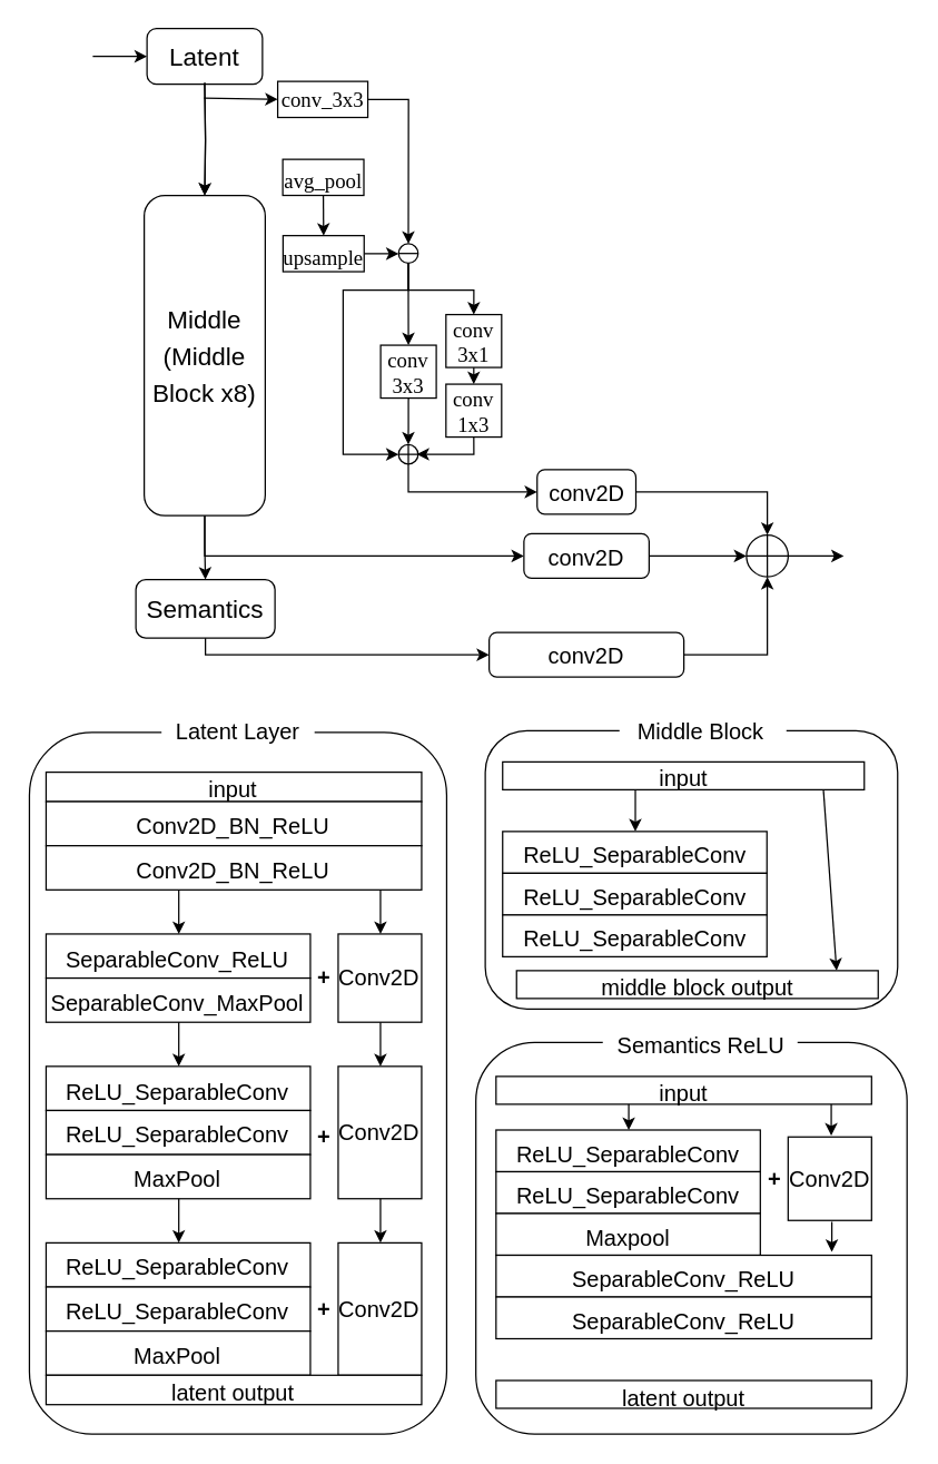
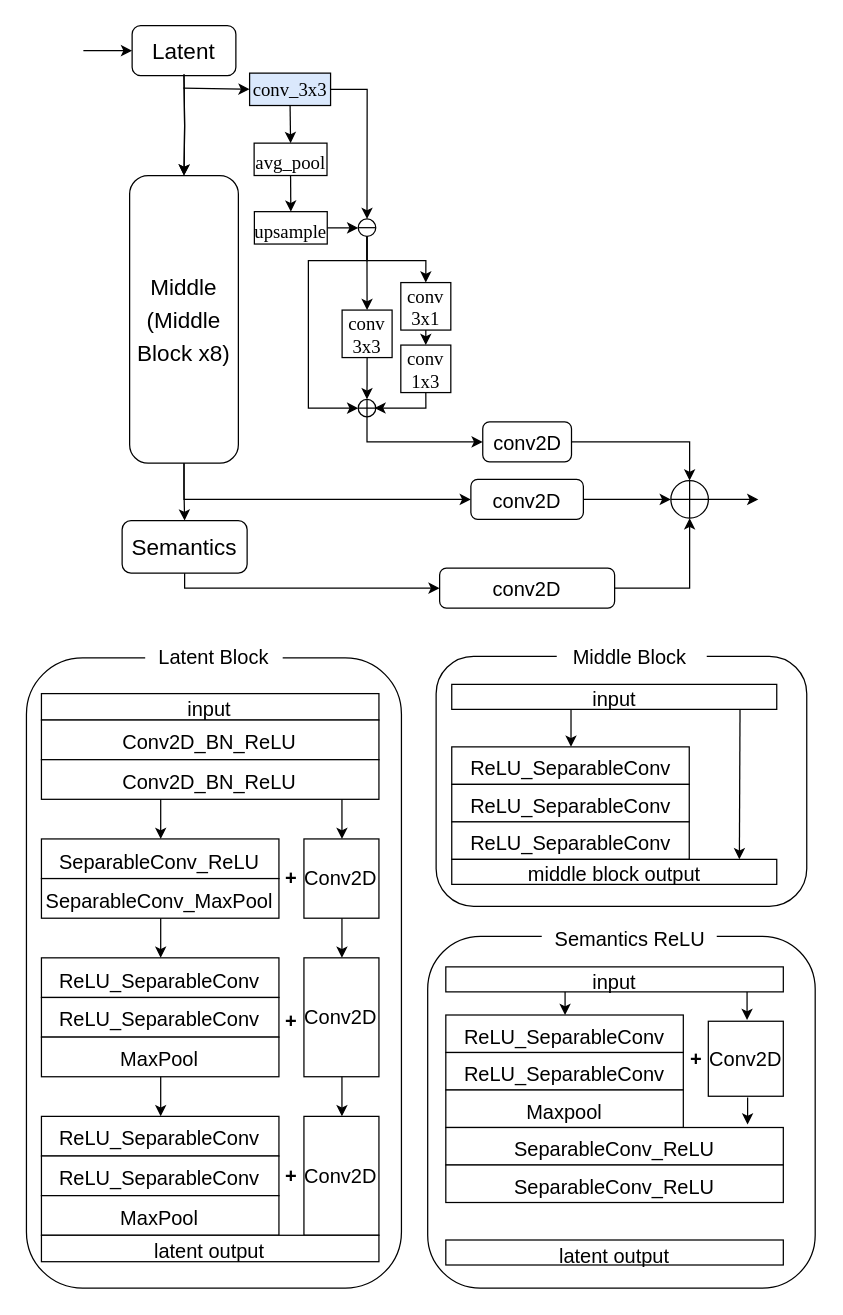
- <mxCell id="74" value="&lt;font style=&quot;&quot; face=&quot;Times New Roman&quot;&gt;&lt;font style=&quot;font-size: 15px;&quot;&gt;conv_3x3&lt;/font&gt;&lt;br&gt;&lt;/font&gt;" style="rounded=0;whiteSpace=wrap;html=1;" vertex="1" parent="1"><mxGeometry x="198.978" y="58" width="64.782" height="25.913" as="geometry" /></mxCell>
+ <mxCell id="74" value="&lt;font style=&quot;&quot; face=&quot;Times New Roman&quot;&gt;&lt;font style=&quot;font-size: 15px;&quot;&gt;conv_3x3&lt;/font&gt;&lt;br&gt;&lt;/font&gt;" style="rounded=0;whiteSpace=wrap;html=1;fillColor=#dae8fc;" vertex="1" parent="1"><mxGeometry x="198.978" y="58" width="64.782" height="25.913" as="geometry" /></mxCell>
+ <mxCell id="75" value="" style="endArrow=classic;html=1;rounded=0;entryX=0.5;entryY=0;entryDx=0;entryDy=0;exitX=0.5;exitY=1;exitDx=0;exitDy=0;" edge="1" parent="1" source="74" target="77"><mxGeometry width="50" height="50" relative="1" as="geometry"><mxPoint x="231.239" y="90.391" as="sourcePoint" /><mxPoint x="231.304" y="122.783" as="targetPoint" /></mxGeometry></mxCell>
- <mxCell id="45" value="Latent Layer" style="text;html=1;align=center;verticalAlign=middle;resizable=0;points=[];autosize=1;strokeColor=none;fillColor=default;fontSize=16;" parent="22" vertex="1"><mxGeometry x="95" width="110" height="30" as="geometry" /></mxCell>
+ <mxCell id="45" value="Latent Block" style="text;html=1;align=center;verticalAlign=middle;resizable=0;points=[];autosize=1;strokeColor=none;fillColor=default;fontSize=16;" parent="22" vertex="1"><mxGeometry x="95" width="110" height="30" as="geometry" /></mxCell>
- <mxCell id="58" value="&lt;span style=&quot;font-size: 16px;&quot;&gt;middle block output&lt;/span&gt;" style="rounded=0;whiteSpace=wrap;html=1;fontSize=20;align=center;" parent="49" vertex="1"><mxGeometry x="22.5" y="187" width="260" height="20" as="geometry" /></mxCell>
+ <mxCell id="58" value="&lt;span style=&quot;font-size: 16px;&quot;&gt;middle block output&lt;/span&gt;" style="rounded=0;whiteSpace=wrap;html=1;fontSize=20;align=center;" parent="49" vertex="1"><mxGeometry x="12.5" y="177" width="260" height="20" as="geometry" /></mxCell>
